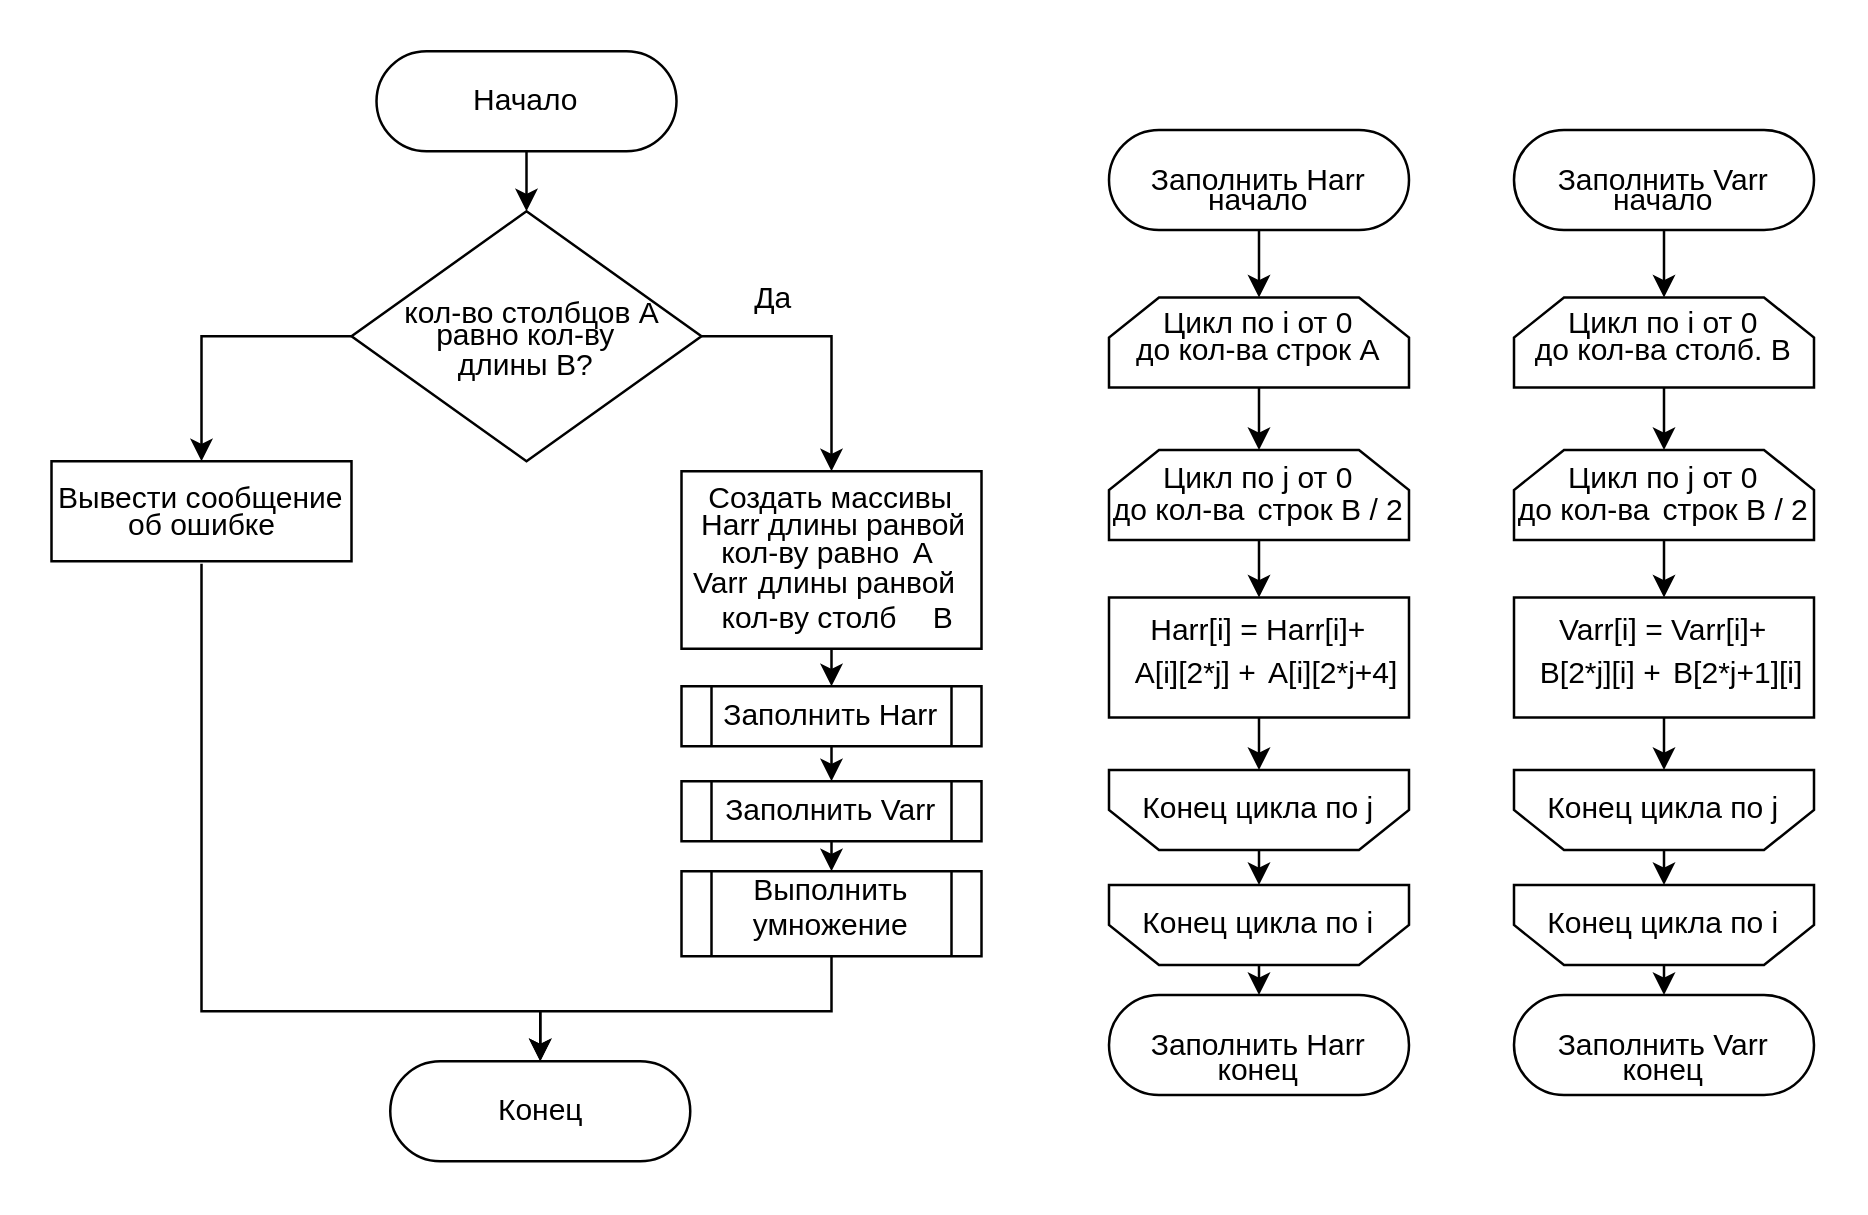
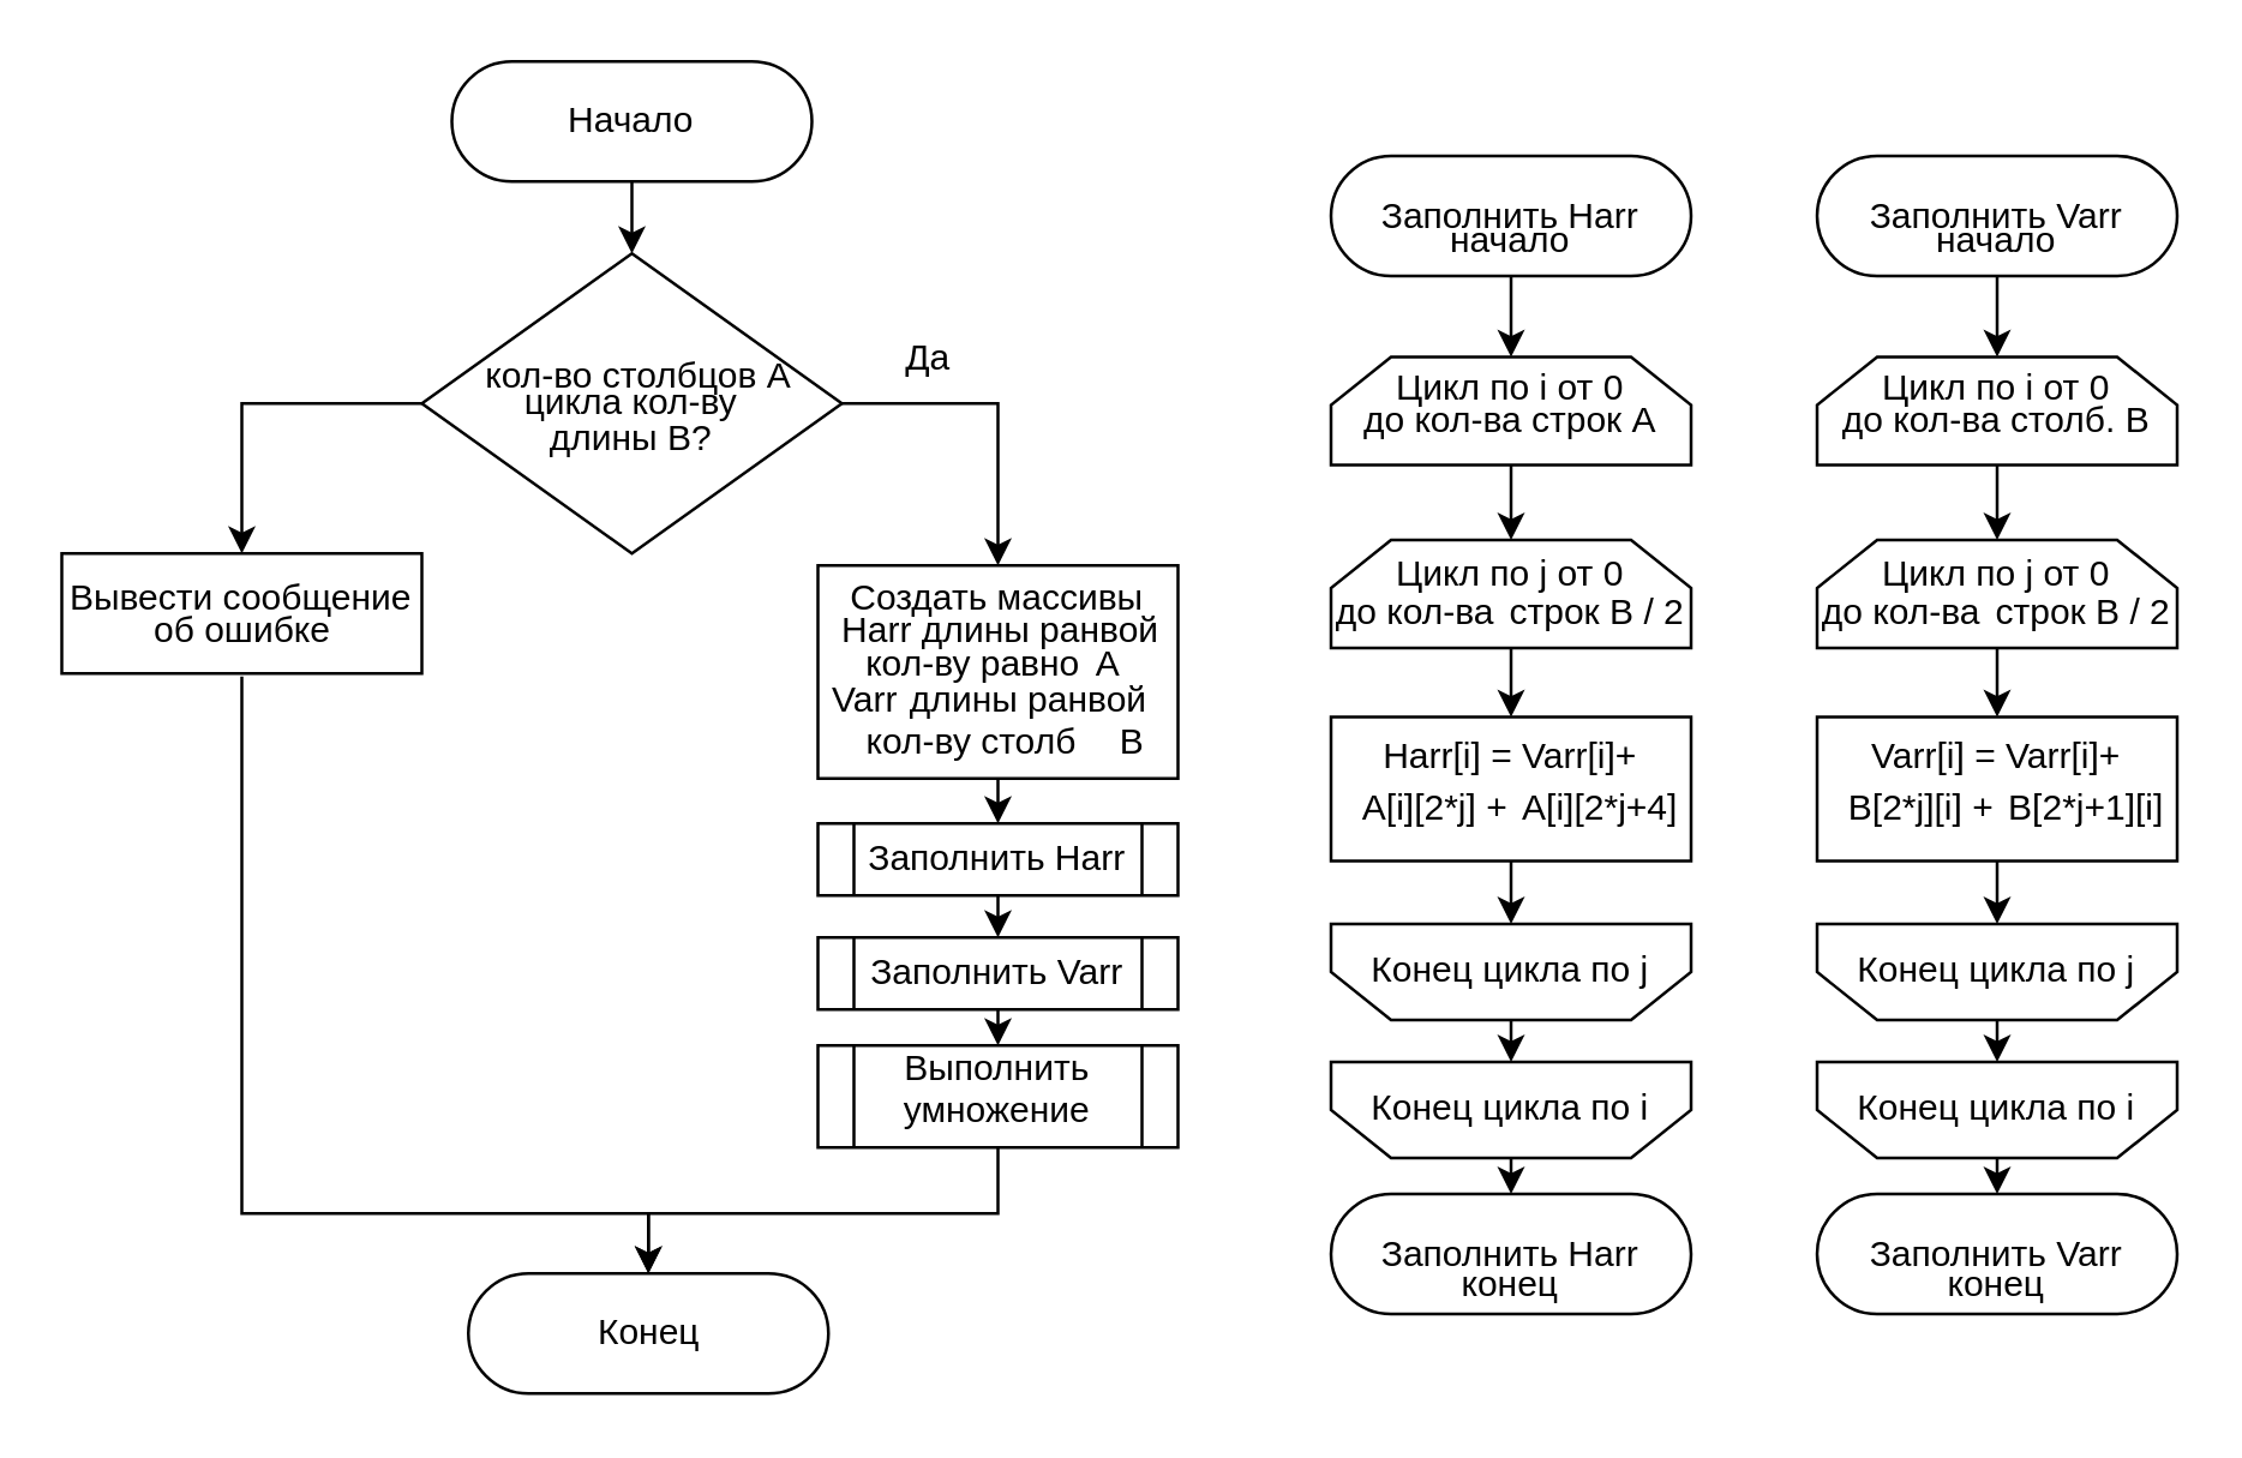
- <mxCell id="5" value="равно кол-ву" style="text;html=1;strokeColor=none;fillColor=none;align=center;verticalAlign=middle;whiteSpace=wrap;rounded=0;" vertex="1" parent="1"><mxGeometry x="150" y="119" width="120" height="30" as="geometry" /></mxCell>
+ <mxCell id="5" value="цикла кол-ву" style="text;html=1;strokeColor=none;fillColor=none;align=center;verticalAlign=middle;whiteSpace=wrap;rounded=0;" vertex="1" parent="1"><mxGeometry x="150" y="119" width="120" height="30" as="geometry" /></mxCell>
- <mxCell id="56" value="Harr[i] = Harr[i]+" style="text;html=1;strokeColor=none;fillColor=none;align=center;verticalAlign=middle;whiteSpace=wrap;rounded=0;" vertex="1" parent="1"><mxGeometry x="443" y="236.5" width="120" height="30" as="geometry" /></mxCell>
+ <mxCell id="56" value="Harr[i] = Varr[i]+" style="text;html=1;strokeColor=none;fillColor=none;align=center;verticalAlign=middle;whiteSpace=wrap;rounded=0;" vertex="1" parent="1"><mxGeometry x="443" y="236.5" width="120" height="30" as="geometry" /></mxCell>
